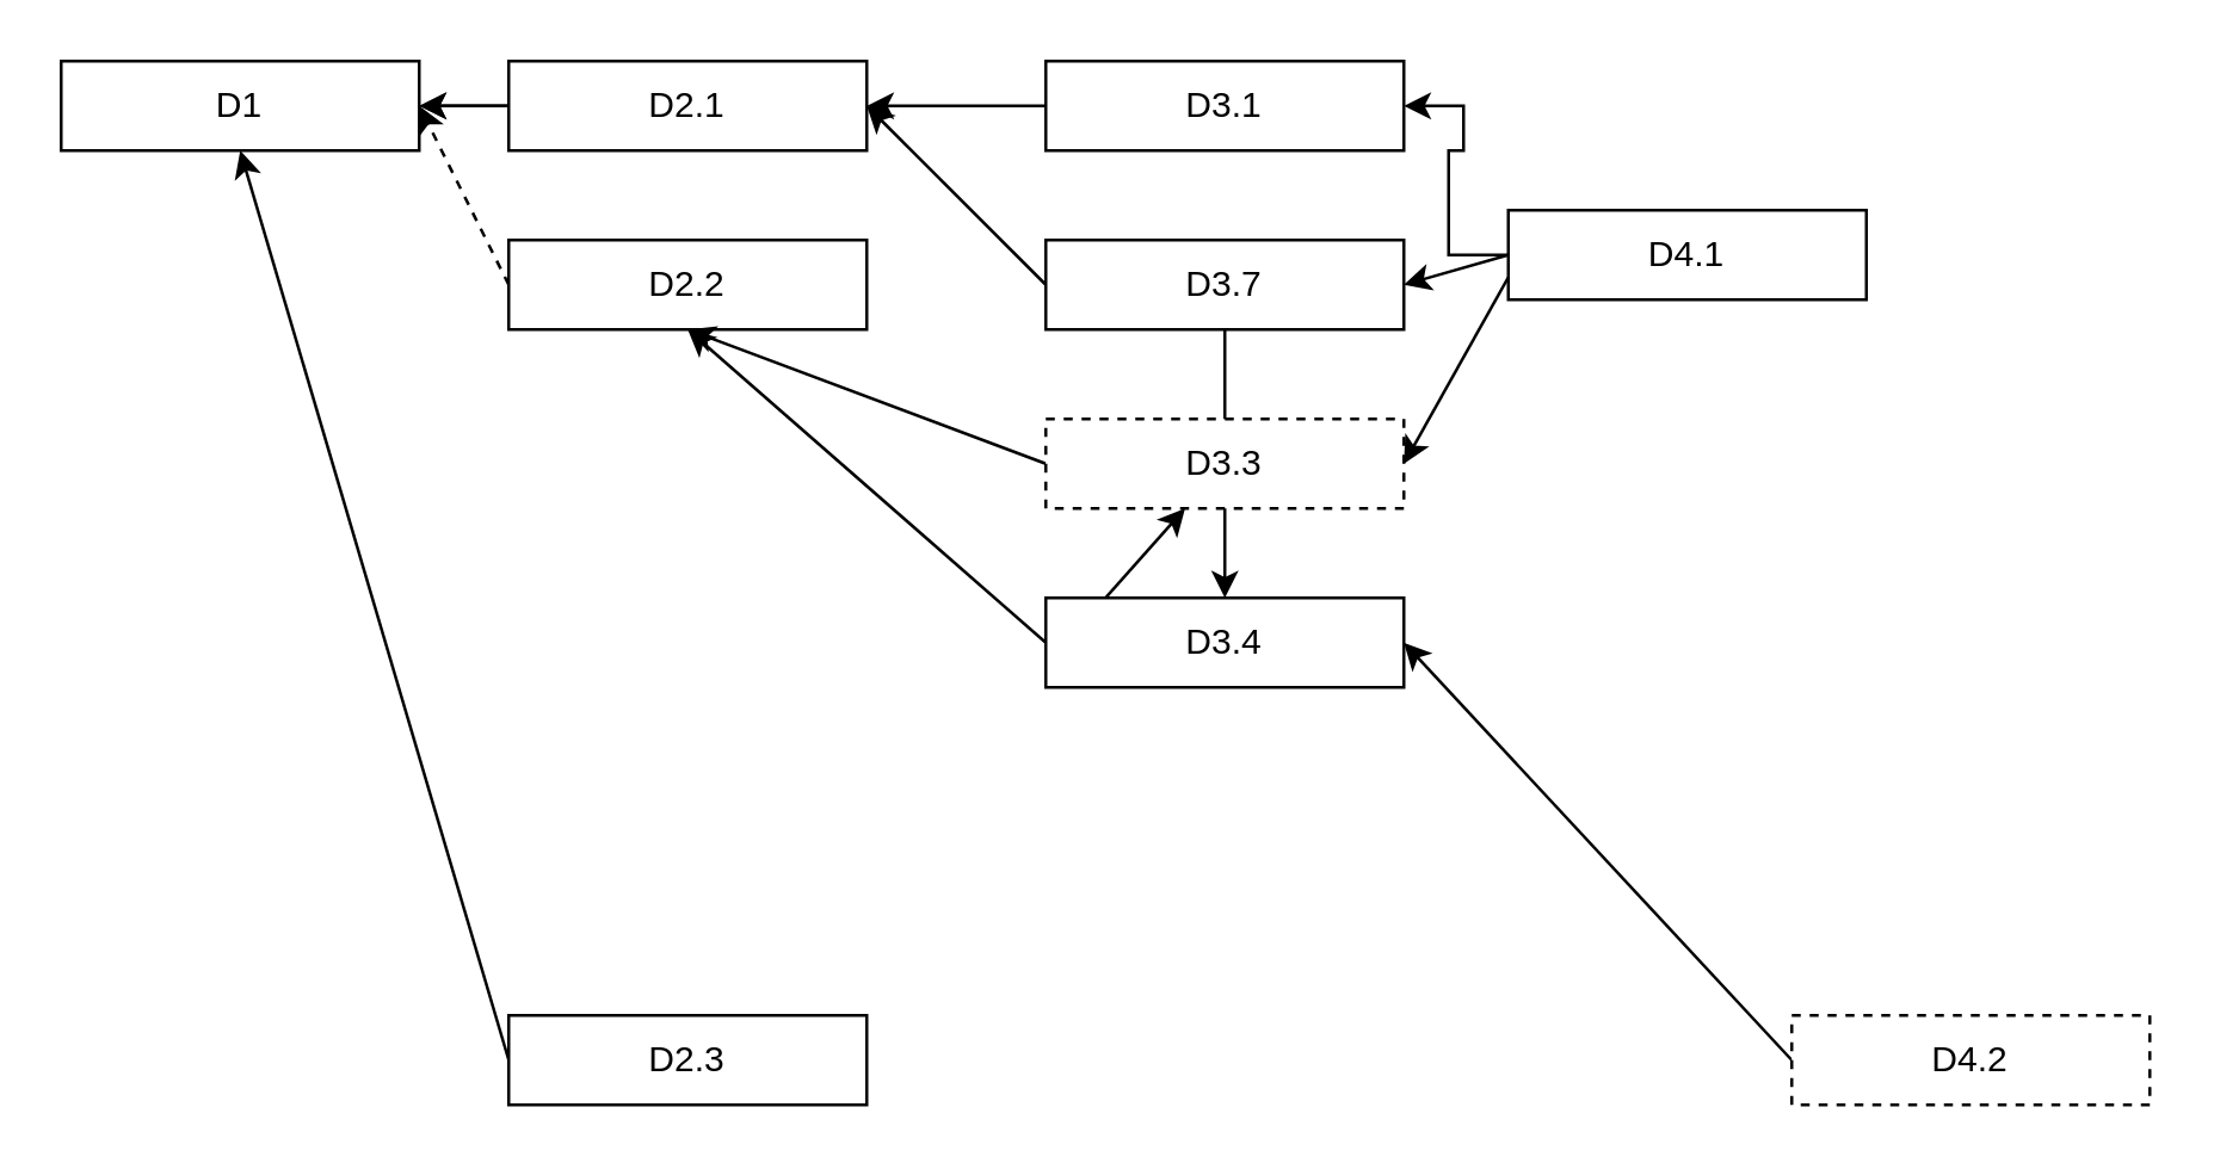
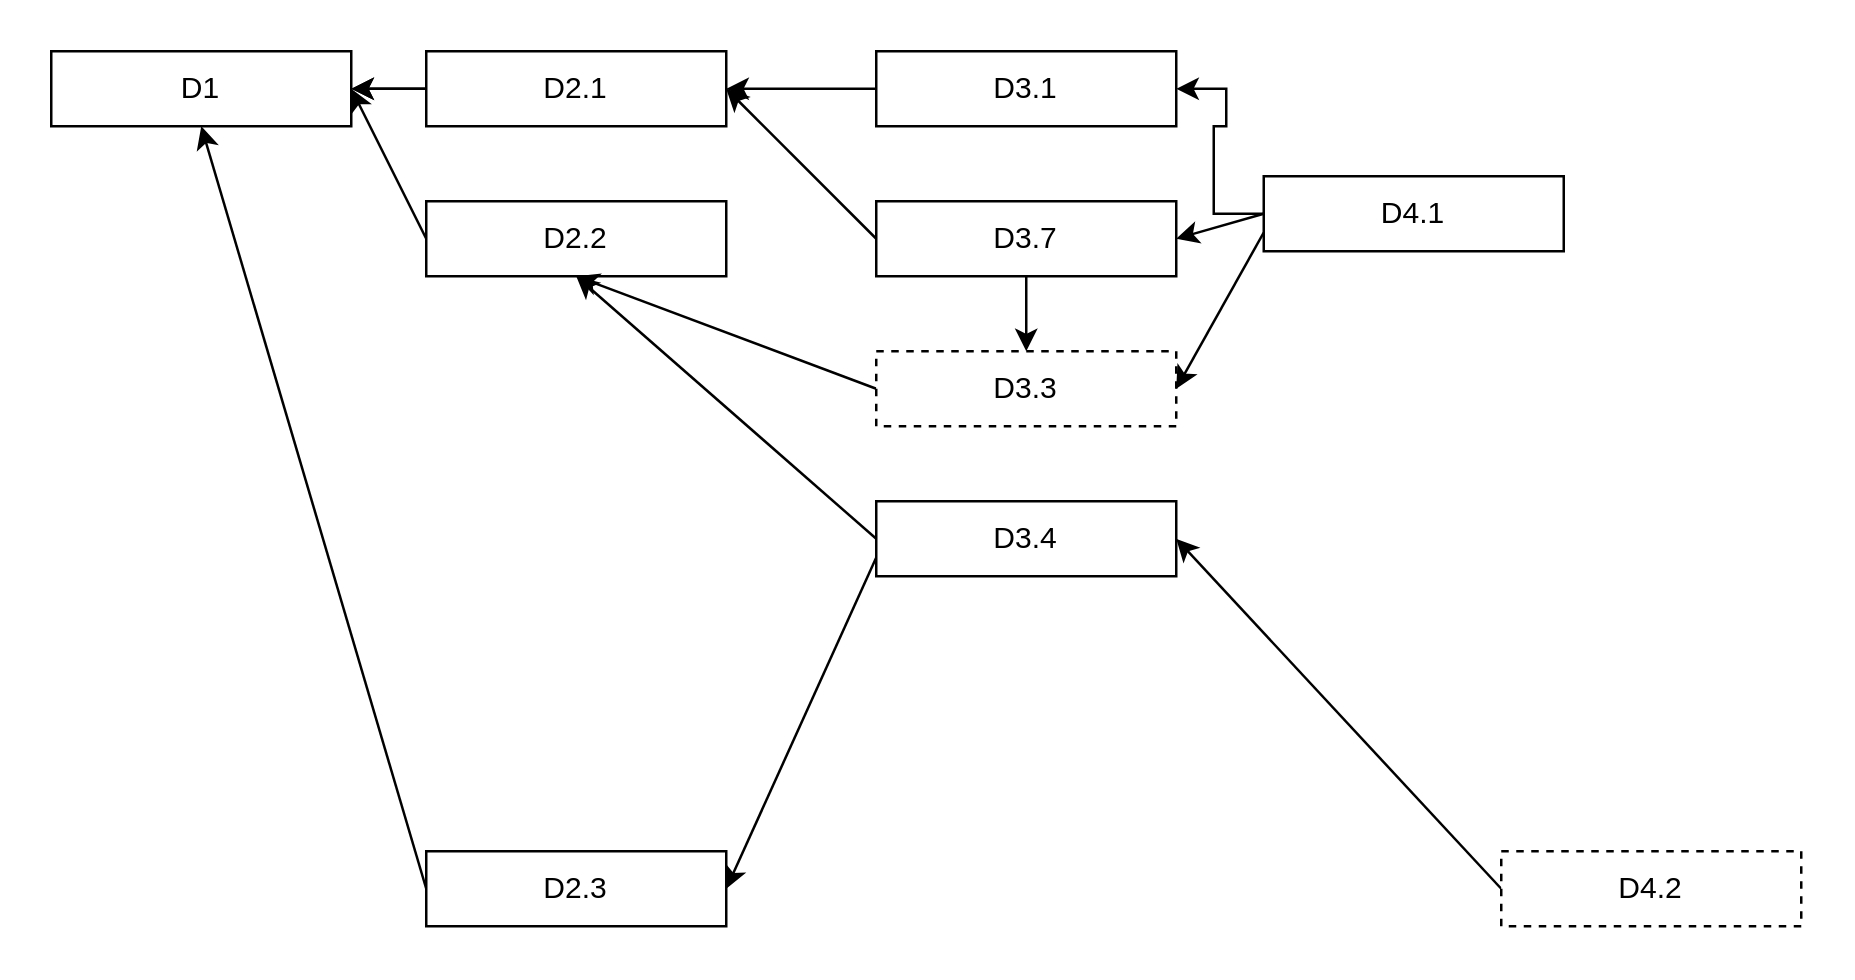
- <mxCell id="6" style="rounded=0;orthogonalLoop=1;jettySize=auto;html=1;exitX=0;exitY=0.5;exitDx=0;exitDy=0;entryX=1;entryY=0.5;entryDx=0;entryDy=0;dashed=1;" edge="1" parent="1" source="7" target="2"><mxGeometry relative="1" as="geometry" /></mxCell>
+ <mxCell id="6" style="rounded=0;orthogonalLoop=1;jettySize=auto;html=1;exitX=0;exitY=0.5;exitDx=0;exitDy=0;entryX=1;entryY=0.5;entryDx=0;entryDy=0;" edge="1" parent="1" source="7" target="2"><mxGeometry relative="1" as="geometry" /></mxCell>
- <mxCell id="11" value="" style="edgeStyle=orthogonalEdgeStyle;rounded=0;orthogonalLoop=1;jettySize=auto;html=1;" edge="1" parent="1" source="12" target="17"><mxGeometry relative="1" as="geometry" /></mxCell>
+ <mxCell id="11" value="" style="edgeStyle=orthogonalEdgeStyle;rounded=0;orthogonalLoop=1;jettySize=auto;html=1;" edge="1" parent="1" source="12" target="14"><mxGeometry relative="1" as="geometry" /></mxCell>
- <mxCell id="15" style="rounded=0;orthogonalLoop=1;jettySize=auto;html=1;exitX=0;exitY=0.75;exitDx=0;exitDy=0;" edge="1" parent="1" source="17" target="14"><mxGeometry relative="1" as="geometry" /></mxCell>
+ <mxCell id="15" style="rounded=0;orthogonalLoop=1;jettySize=auto;html=1;exitX=0;exitY=0.75;exitDx=0;exitDy=0;entryX=1;entryY=0.5;entryDx=0;entryDy=0;" edge="1" parent="1" source="17" target="23"><mxGeometry relative="1" as="geometry" /></mxCell>
